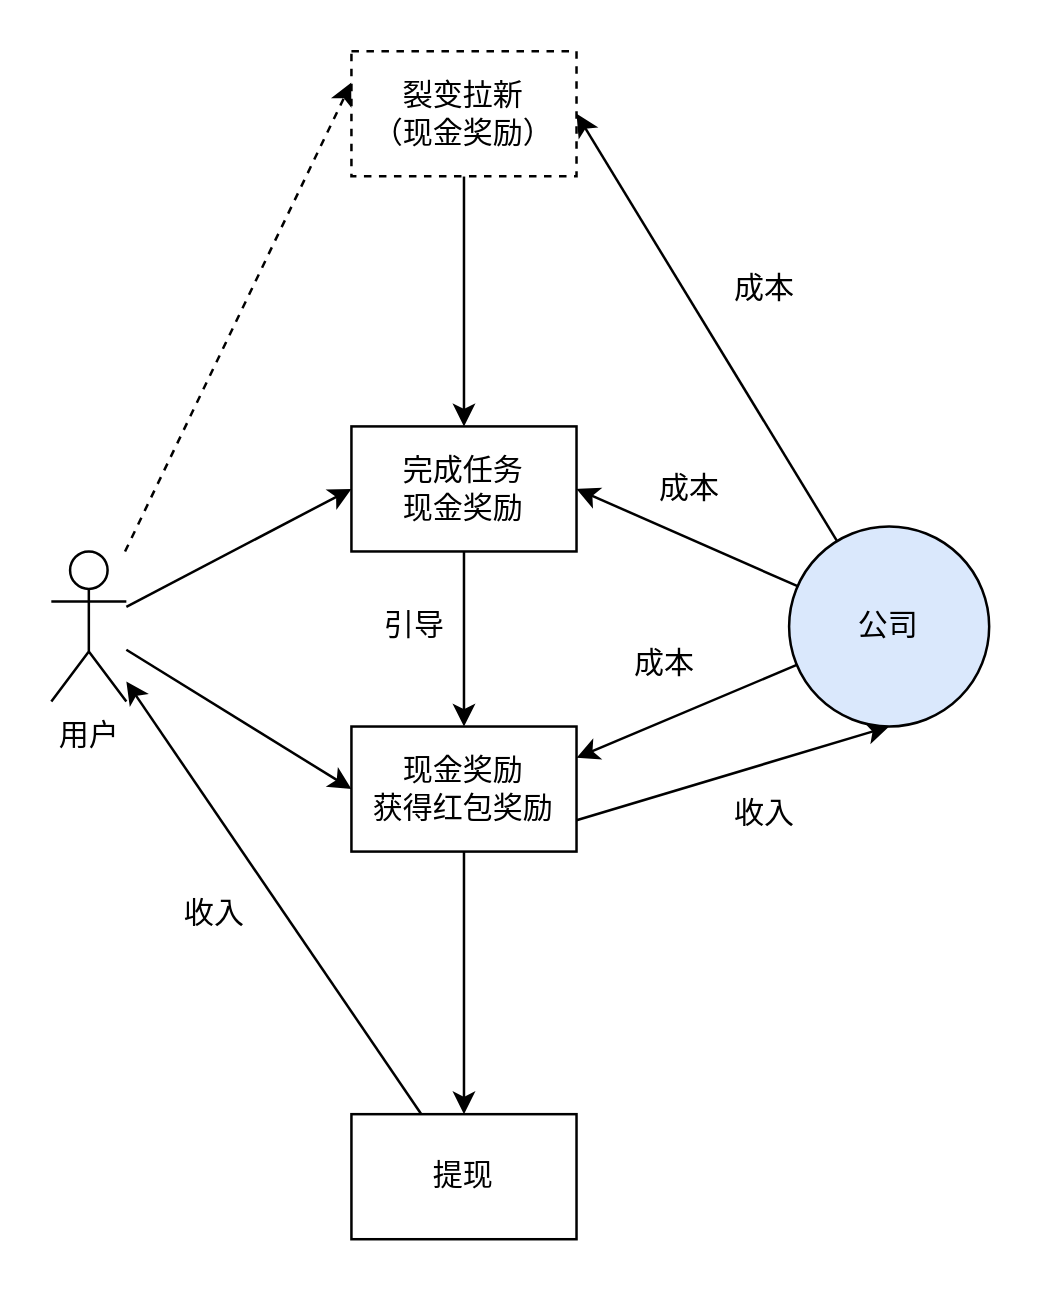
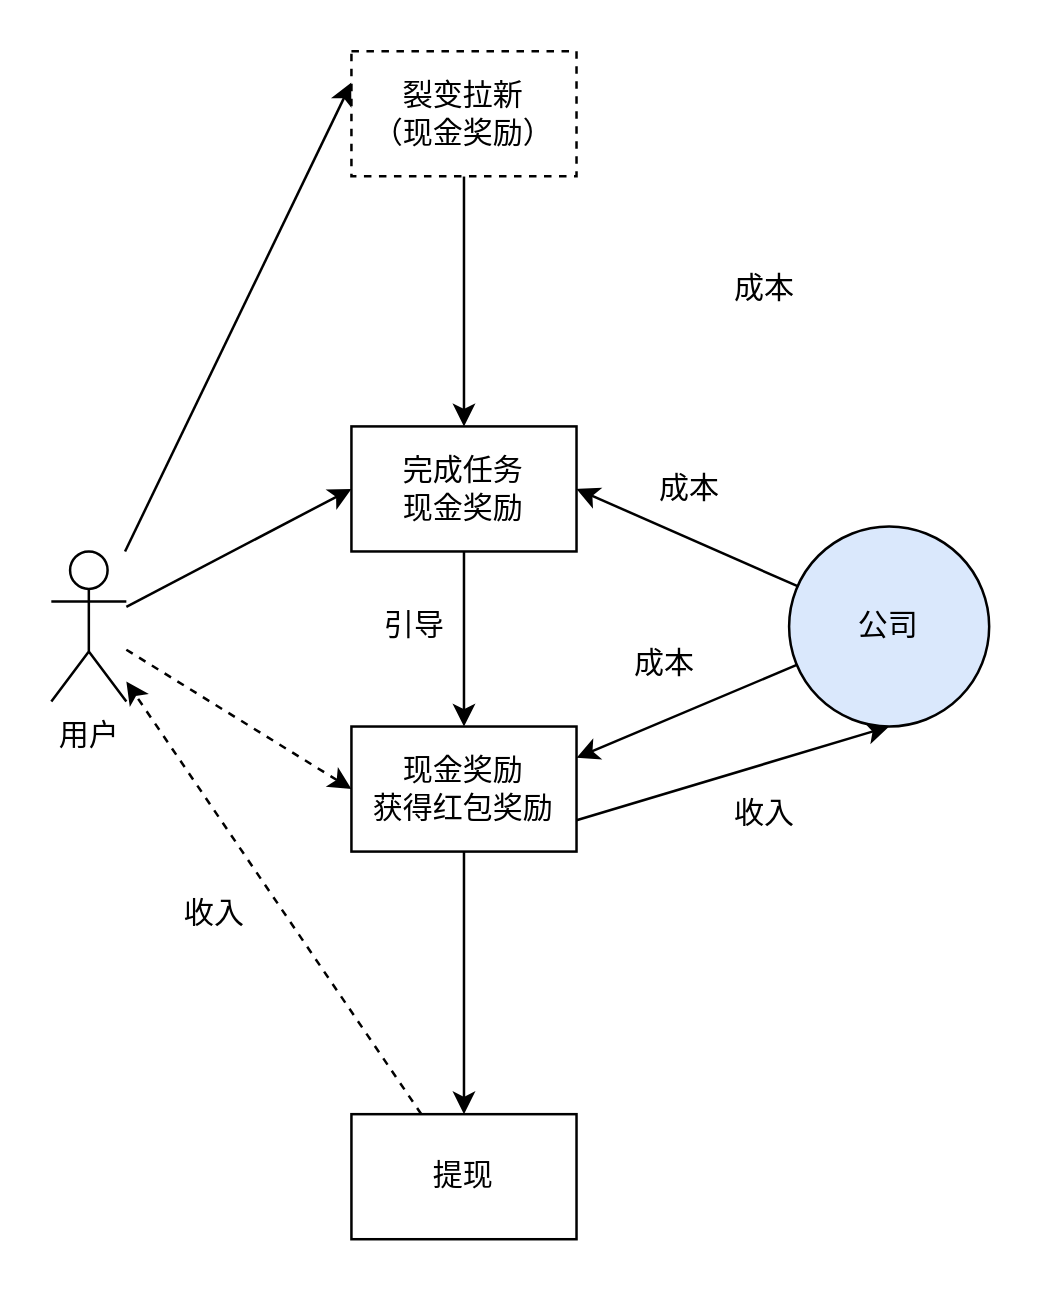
- <mxCell id="2" style="edgeStyle=none;rounded=0;orthogonalLoop=1;jettySize=auto;html=1;entryX=0;entryY=0.25;entryDx=0;entryDy=0;dashed=1;" edge="1" parent="1" source="5" target="7"><mxGeometry relative="1" as="geometry" /></mxCell>
+ <mxCell id="2" style="edgeStyle=none;rounded=0;orthogonalLoop=1;jettySize=auto;html=1;entryX=0;entryY=0.25;entryDx=0;entryDy=0;" edge="1" parent="1" source="5" target="7"><mxGeometry relative="1" as="geometry" /></mxCell>
- <mxCell id="15" style="rounded=0;orthogonalLoop=1;jettySize=auto;html=1;entryX=1;entryY=0.5;entryDx=0;entryDy=0;" edge="1" parent="1" source="18" target="7"><mxGeometry relative="1" as="geometry" /></mxCell>
- <mxCell id="4" style="edgeStyle=none;rounded=0;orthogonalLoop=1;jettySize=auto;html=1;entryX=0;entryY=0.5;entryDx=0;entryDy=0;" edge="1" parent="1" source="5" target="14"><mxGeometry relative="1" as="geometry" /></mxCell>
+ <mxCell id="4" style="edgeStyle=none;rounded=0;orthogonalLoop=1;jettySize=auto;html=1;entryX=0;entryY=0.5;entryDx=0;entryDy=0;dashed=1;" edge="1" parent="1" source="5" target="14"><mxGeometry relative="1" as="geometry" /></mxCell>
- <mxCell id="10" style="edgeStyle=none;rounded=0;orthogonalLoop=1;jettySize=auto;html=1;" edge="1" parent="1" source="11" target="5"><mxGeometry relative="1" as="geometry"><mxPoint x="90" y="250" as="targetPoint" /></mxGeometry></mxCell>
+ <mxCell id="10" style="edgeStyle=none;rounded=0;orthogonalLoop=1;jettySize=auto;html=1;dashed=1;" edge="1" parent="1" source="11" target="5"><mxGeometry relative="1" as="geometry"><mxPoint x="90" y="250" as="targetPoint" /></mxGeometry></mxCell>
